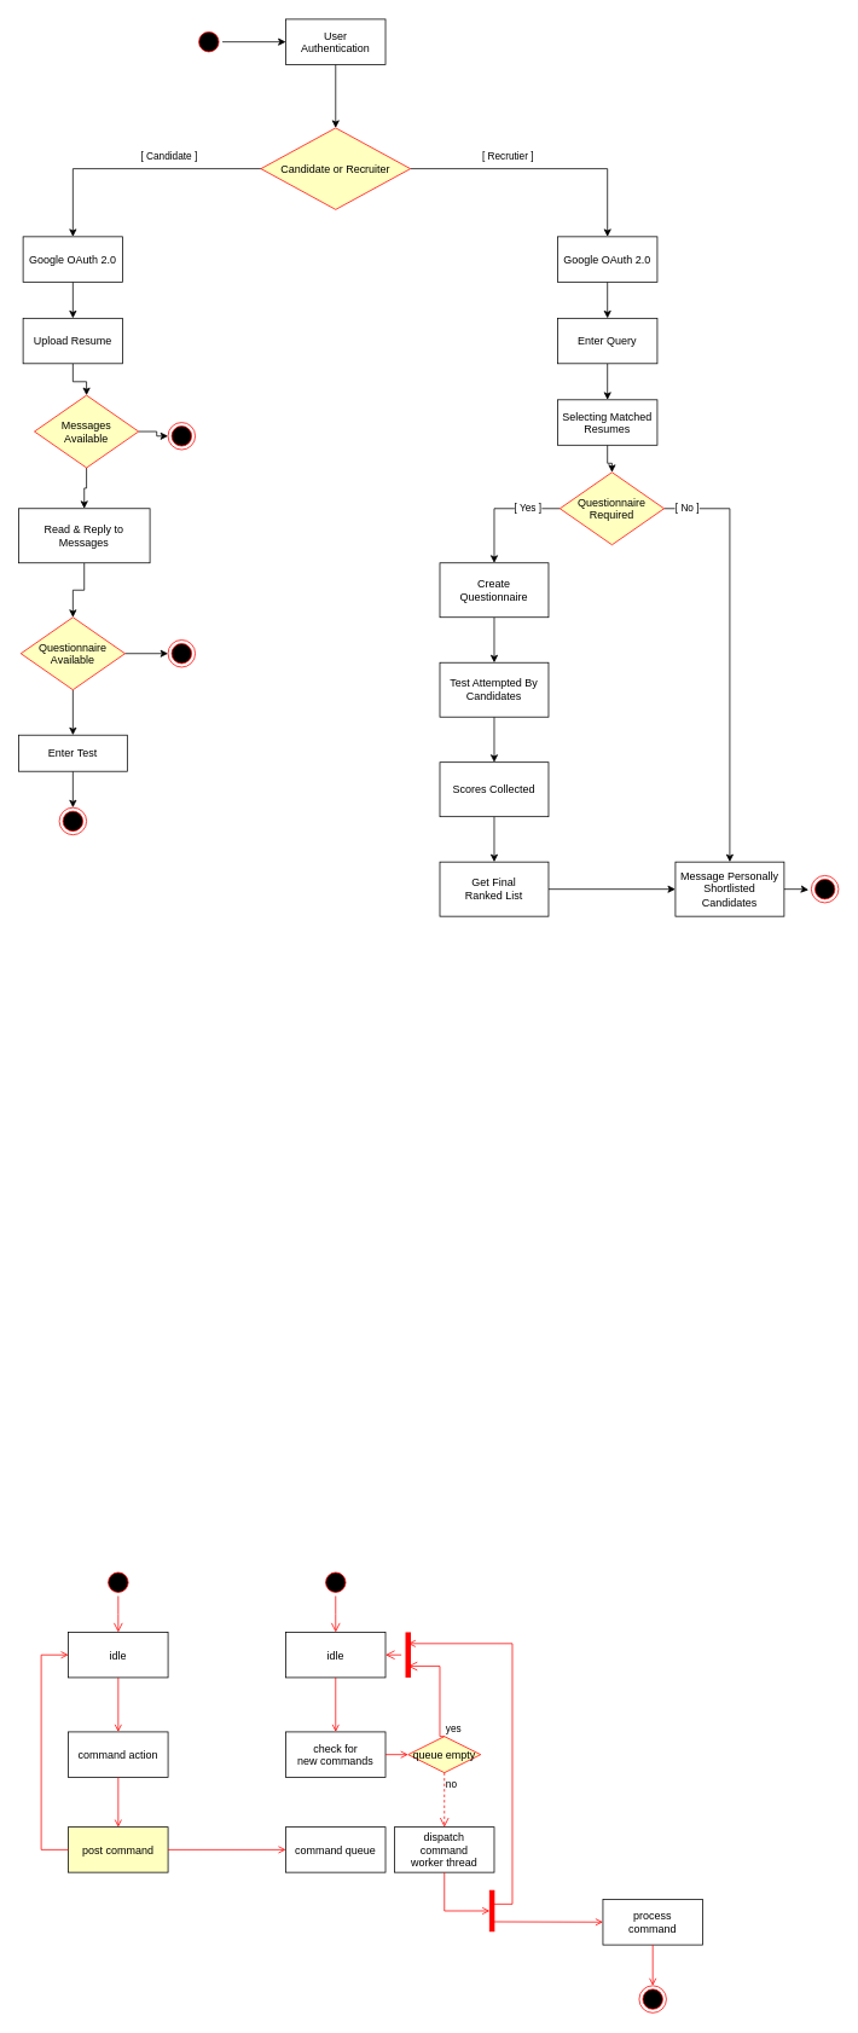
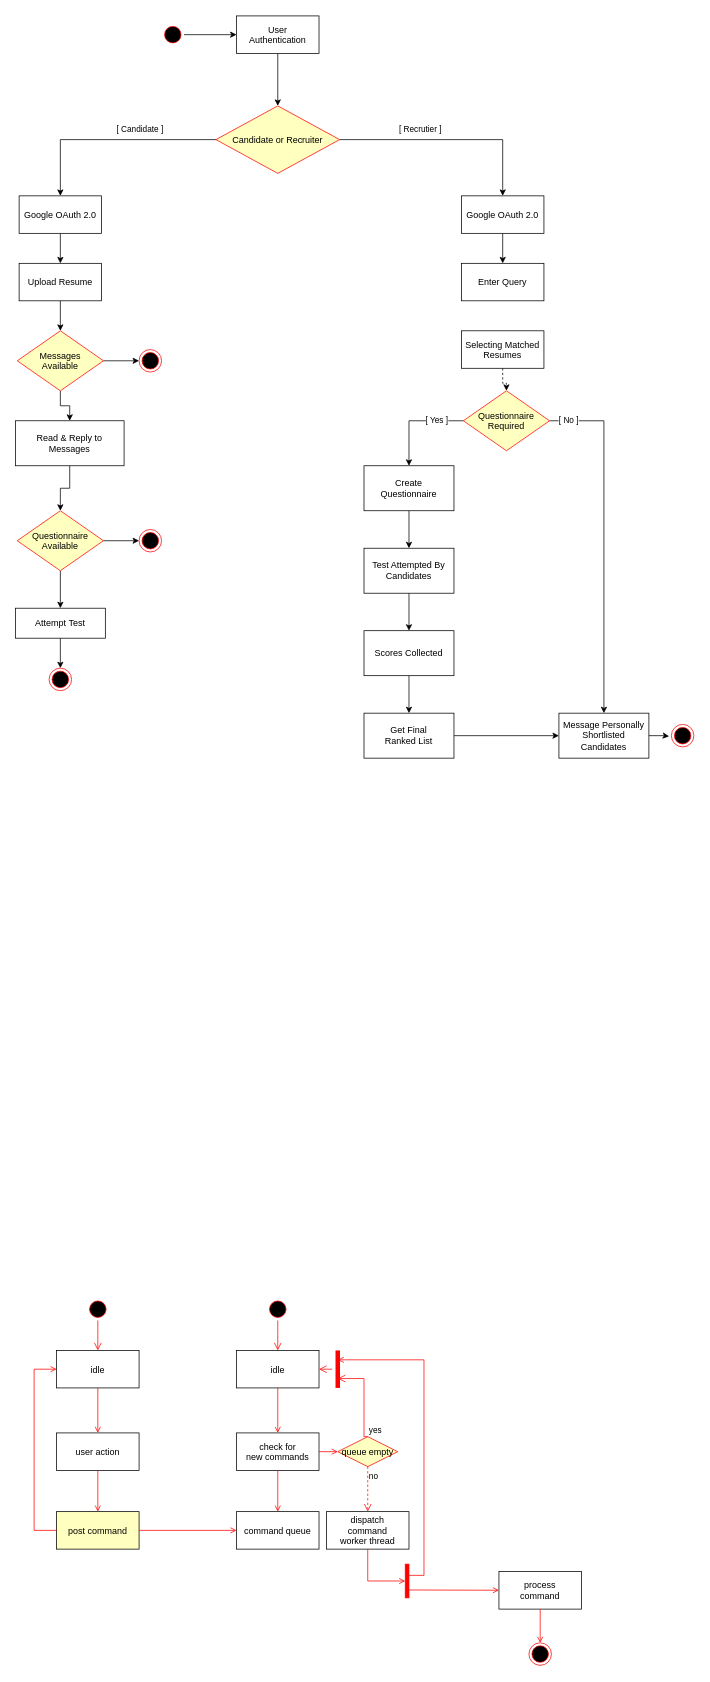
- <mxCell id="60" value="" style="edgeStyle=orthogonalEdgeStyle;rounded=0;orthogonalLoop=1;jettySize=auto;html=1;" edge="1" parent="1" source="61" target="63"><mxGeometry relative="1" as="geometry" /></mxCell>
- <mxCell id="49" value="Messages &#10;Available" style="rhombus;fillColor=#ffffc0;strokeColor=#ff0000;" vertex="1" parent="1"><mxGeometry x="37.5" y="435" width="115" height="80" as="geometry" /></mxCell>
+ <mxCell id="49" value="Messages &#10;Available" style="rhombus;fillColor=#ffffc0;strokeColor=#ff0000;" vertex="1" parent="1"><mxGeometry x="22.5" y="440" width="115" height="80" as="geometry" /></mxCell>
- <mxCell id="62" style="edgeStyle=orthogonalEdgeStyle;rounded=0;orthogonalLoop=1;jettySize=auto;html=1;entryX=0.5;entryY=0;entryDx=0;entryDy=0;" edge="1" parent="1" source="63" target="68"><mxGeometry relative="1" as="geometry" /></mxCell>
+ <mxCell id="62" style="edgeStyle=orthogonalEdgeStyle;rounded=0;orthogonalLoop=1;jettySize=auto;html=1;entryX=0.5;entryY=0;entryDx=0;entryDy=0;dashed=1;" edge="1" parent="1" source="63" target="68"><mxGeometry relative="1" as="geometry" /></mxCell>
- <mxCell id="56" value="Enter Test" style="whiteSpace=wrap;html=1;" vertex="1" parent="1"><mxGeometry x="20" y="810" width="120" height="40" as="geometry" /></mxCell>
+ <mxCell id="56" value="Attempt Test" style="whiteSpace=wrap;html=1;" vertex="1" parent="1"><mxGeometry x="20" y="810" width="120" height="40" as="geometry" /></mxCell>
- <mxCell id="5" value="command action" style="" parent="1" vertex="1"><mxGeometry x="75" y="1910" width="110" height="50" as="geometry" /></mxCell>
+ <mxCell id="5" value="user action" style="" parent="1" vertex="1"><mxGeometry x="75" y="1910" width="110" height="50" as="geometry" /></mxCell>
+ <mxCell id="16" value="" style="endArrow=open;strokeColor=#FF0000;endFill=1;rounded=0" parent="1" source="13" target="15" edge="1"><mxGeometry relative="1" as="geometry" /></mxCell>
